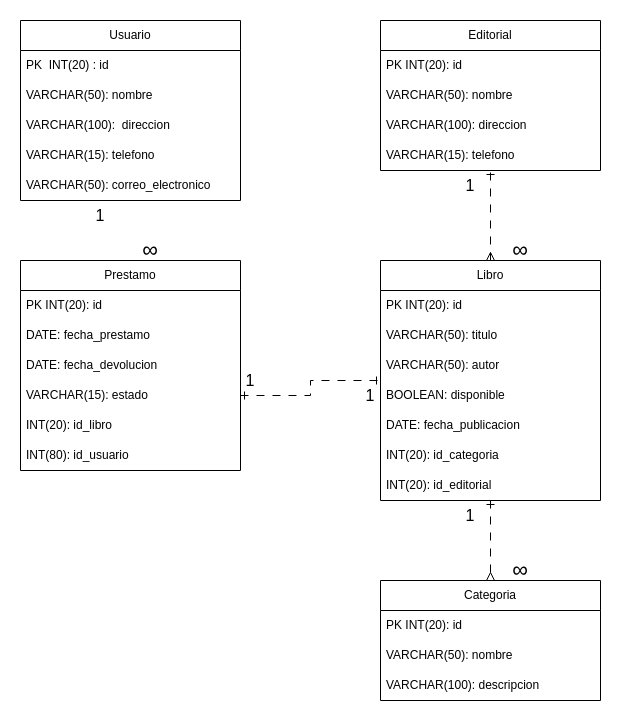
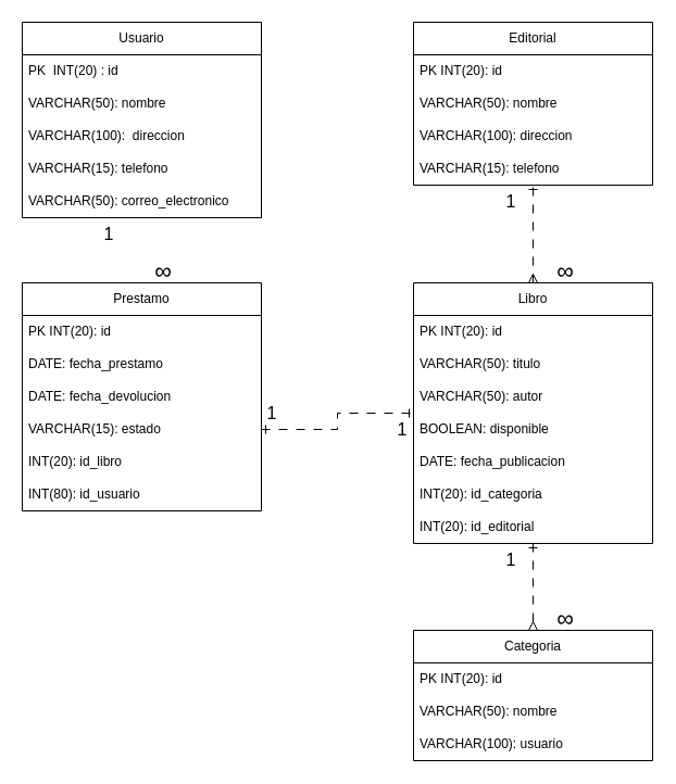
- <mxCell id="28" value="VARCHAR(100): descripcion" style="text;strokeColor=none;fillColor=none;align=left;verticalAlign=middle;spacingLeft=4;spacingRight=4;overflow=hidden;points=[[0,0.5],[1,0.5]];portConstraint=eastwest;rotatable=0;whiteSpace=wrap;html=1;" parent="25" vertex="1"><mxGeometry y="90" width="220" height="30" as="geometry" /></mxCell>
+ <mxCell id="28" value="VARCHAR(100): usuario" style="text;strokeColor=none;fillColor=none;align=left;verticalAlign=middle;spacingLeft=4;spacingRight=4;overflow=hidden;points=[[0,0.5],[1,0.5]];portConstraint=eastwest;rotatable=0;whiteSpace=wrap;html=1;" parent="25" vertex="1"><mxGeometry y="90" width="220" height="30" as="geometry" /></mxCell>
